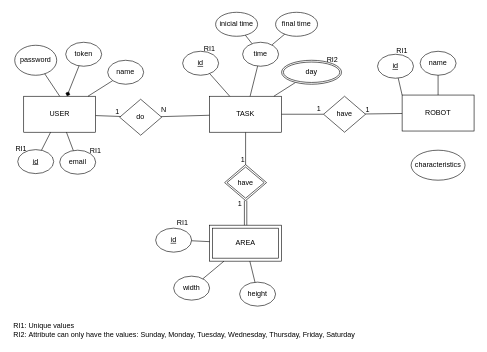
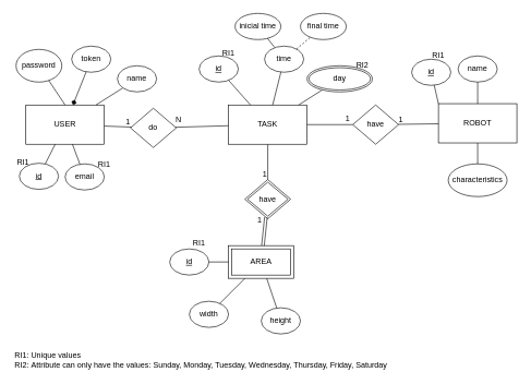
- <mxCell id="43" value="" style="endArrow=none;html=1;rounded=0;" edge="1" parent="1" source="44" target="18"><mxGeometry width="50" height="50" relative="1" as="geometry"><mxPoint x="217" y="468" as="sourcePoint" /><mxPoint x="184" y="494" as="targetPoint" /></mxGeometry></mxCell>
+ <mxCell id="43" value="" style="endArrow=none;html=1;rounded=0;dashed=1;" edge="1" parent="1" source="44" target="18"><mxGeometry width="50" height="50" relative="1" as="geometry"><mxPoint x="217" y="468" as="sourcePoint" /><mxPoint x="184" y="494" as="targetPoint" /></mxGeometry></mxCell>
+ <mxCell id="42" value="" style="endArrow=none;html=1;rounded=0;" edge="1" parent="1" source="3" target="41"><mxGeometry width="50" height="50" relative="1" as="geometry"><mxPoint x="606" y="120" as="sourcePoint" /><mxPoint x="588" y="79" as="targetPoint" /></mxGeometry></mxCell>
- <mxCell id="21" value="AREA" style="shape=ext;margin=3;double=1;whiteSpace=wrap;html=1;align=center;" parent="1" vertex="1"><mxGeometry x="349" y="375" width="120" height="60" as="geometry" /></mxCell>
+ <mxCell id="21" value="AREA" style="shape=ext;margin=3;double=1;whiteSpace=wrap;html=1;align=center;" parent="1" vertex="1"><mxGeometry x="349" y="375" width="100" height="50" as="geometry" /></mxCell>
